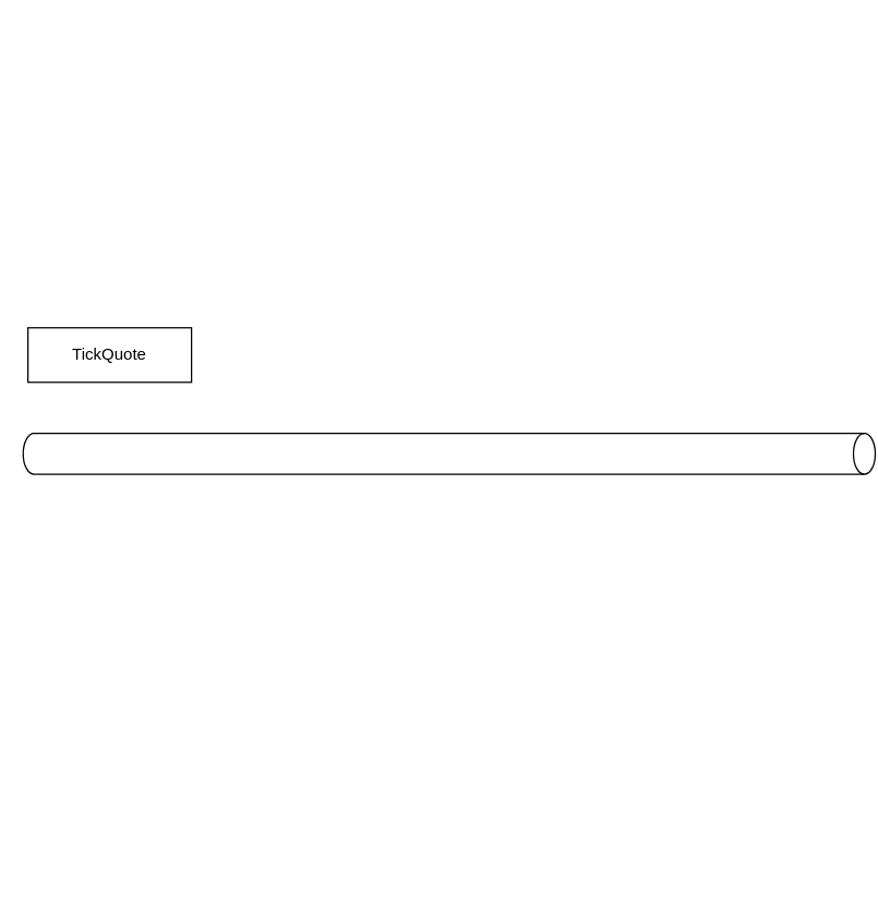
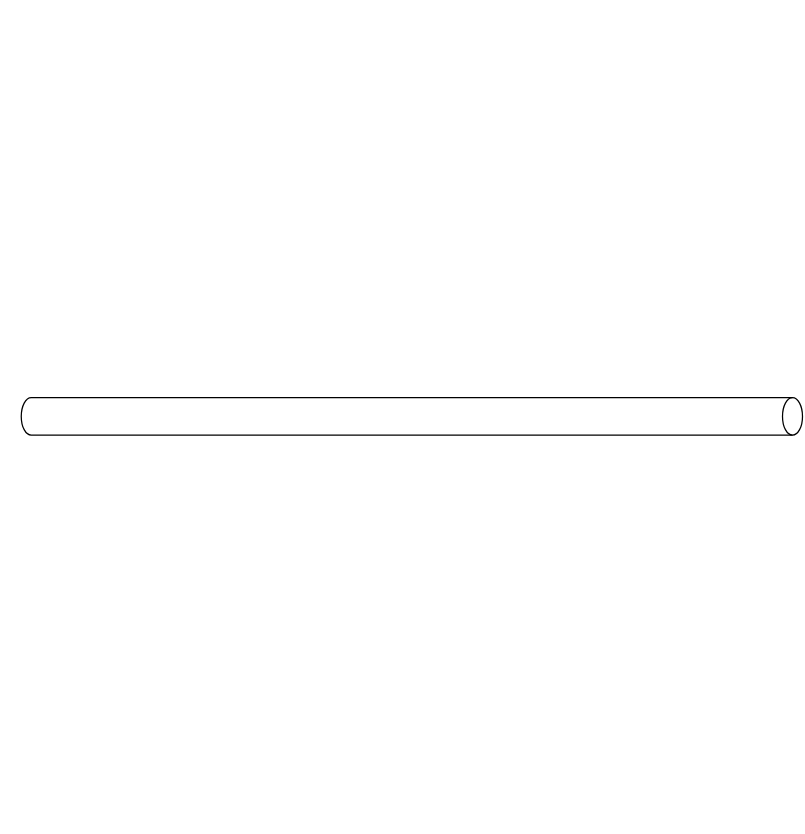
- <mxCell id="2" value="TickQuote" style="rounded=0;whiteSpace=wrap;html=1;" vertex="1" parent="1"><mxGeometry x="20" y="240" width="120" height="40" as="geometry" /></mxCell>
